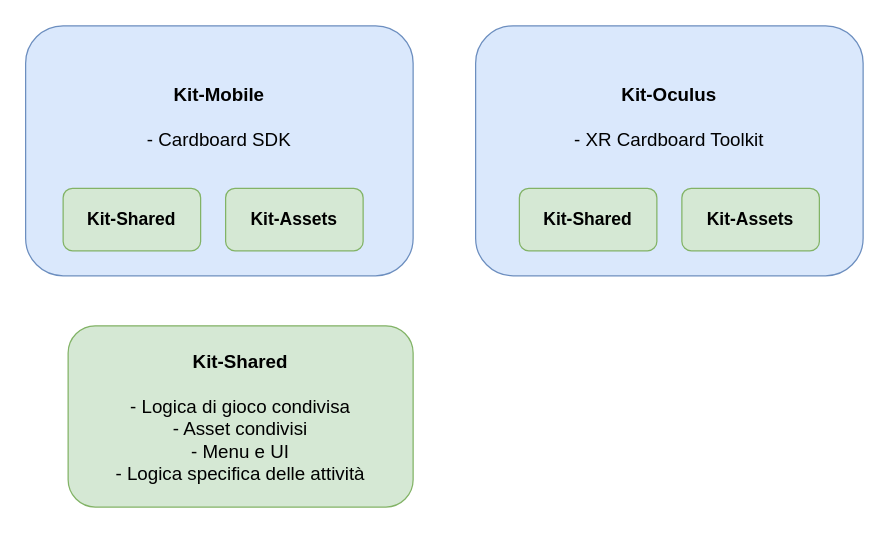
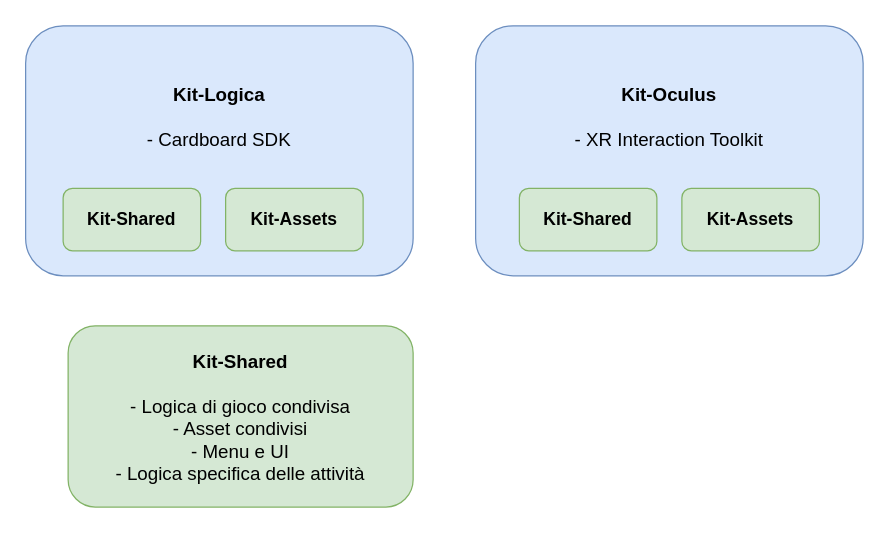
- <mxCell id="2" value="&lt;font style=&quot;font-size: 15px&quot;&gt;&lt;b&gt;Kit-Mobile&lt;br&gt;&lt;/b&gt;&lt;br&gt;&lt;div style=&quot;text-align: left&quot;&gt;&lt;span&gt;- Cardboard SDK&lt;/span&gt;&lt;/div&gt;&lt;div style=&quot;text-align: left&quot;&gt;&lt;span&gt;&lt;br&gt;&lt;/span&gt;&lt;/div&gt;&lt;div style=&quot;text-align: left&quot;&gt;&lt;span&gt;&lt;br&gt;&lt;/span&gt;&lt;/div&gt;&lt;div style=&quot;text-align: left&quot;&gt;&lt;span&gt;&lt;br&gt;&lt;/span&gt;&lt;/div&gt;&lt;/font&gt;" style="rounded=1;whiteSpace=wrap;html=1;fillColor=#dae8fc;strokeColor=#6c8ebf;" parent="1" vertex="1"><mxGeometry x="20" y="20" width="310" height="200" as="geometry" /></mxCell>
+ <mxCell id="2" value="&lt;font style=&quot;font-size: 15px&quot;&gt;&lt;b&gt;Kit-Logica&lt;br&gt;&lt;/b&gt;&lt;br&gt;&lt;div style=&quot;text-align: left&quot;&gt;&lt;span&gt;- Cardboard SDK&lt;/span&gt;&lt;/div&gt;&lt;div style=&quot;text-align: left&quot;&gt;&lt;span&gt;&lt;br&gt;&lt;/span&gt;&lt;/div&gt;&lt;div style=&quot;text-align: left&quot;&gt;&lt;span&gt;&lt;br&gt;&lt;/span&gt;&lt;/div&gt;&lt;div style=&quot;text-align: left&quot;&gt;&lt;span&gt;&lt;br&gt;&lt;/span&gt;&lt;/div&gt;&lt;/font&gt;" style="rounded=1;whiteSpace=wrap;html=1;fillColor=#dae8fc;strokeColor=#6c8ebf;" parent="1" vertex="1"><mxGeometry x="20" y="20" width="310" height="200" as="geometry" /></mxCell>
- <mxCell id="3" value="&lt;span style=&quot;font-size: 15px&quot;&gt;&lt;b&gt;Kit-Oculus&lt;br&gt;&lt;/b&gt;&lt;br&gt;- XR Cardboard Toolkit&lt;br&gt;&lt;br&gt;&lt;br&gt;&lt;br&gt;&lt;/span&gt;" style="rounded=1;whiteSpace=wrap;html=1;fillColor=#dae8fc;strokeColor=#6c8ebf;" parent="1" vertex="1"><mxGeometry x="380" y="20" width="310" height="200" as="geometry" /></mxCell>
+ <mxCell id="3" value="&lt;span style=&quot;font-size: 15px&quot;&gt;&lt;b&gt;Kit-Oculus&lt;br&gt;&lt;/b&gt;&lt;br&gt;- XR Interaction Toolkit&lt;br&gt;&lt;br&gt;&lt;br&gt;&lt;br&gt;&lt;/span&gt;" style="rounded=1;whiteSpace=wrap;html=1;fillColor=#dae8fc;strokeColor=#6c8ebf;" parent="1" vertex="1"><mxGeometry x="380" y="20" width="310" height="200" as="geometry" /></mxCell>
